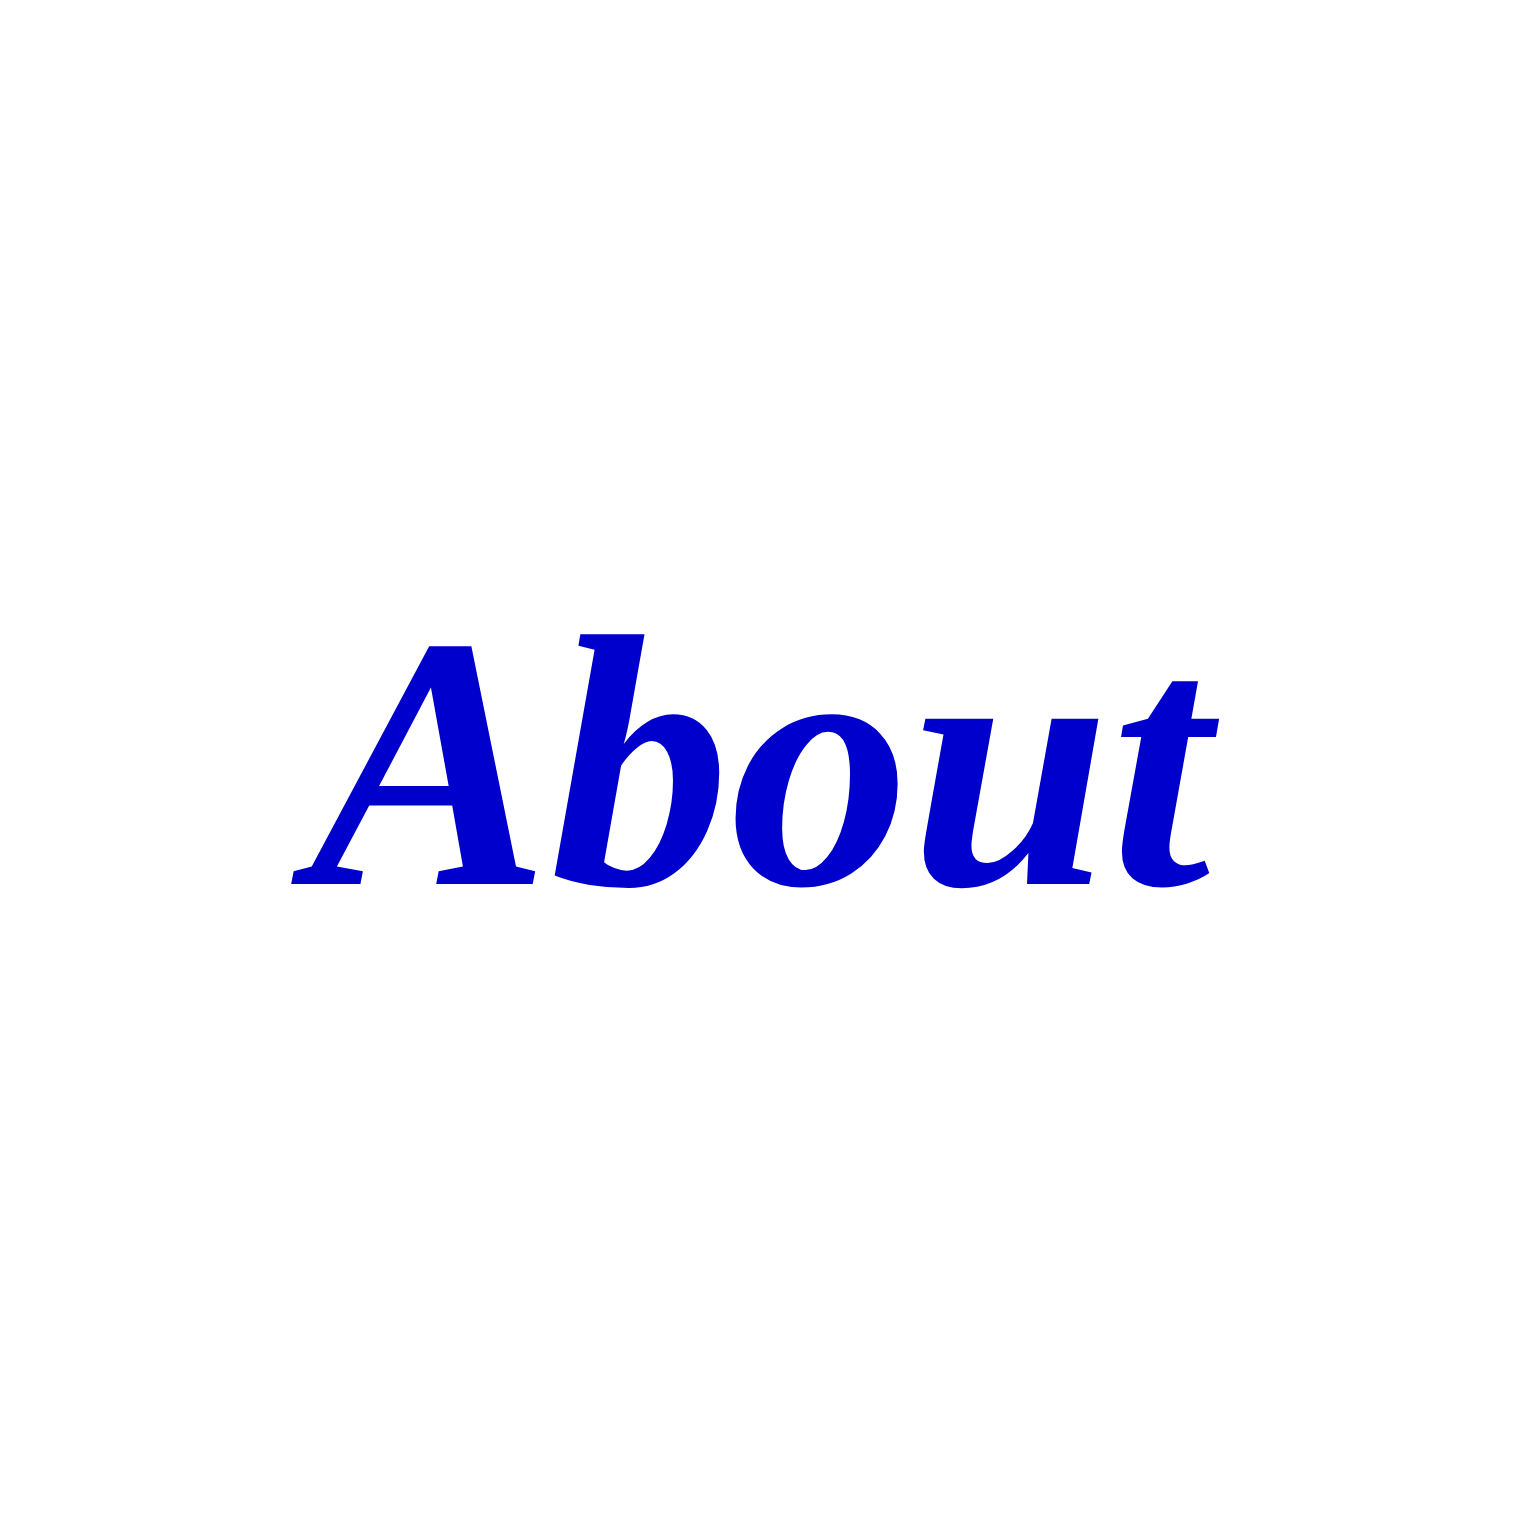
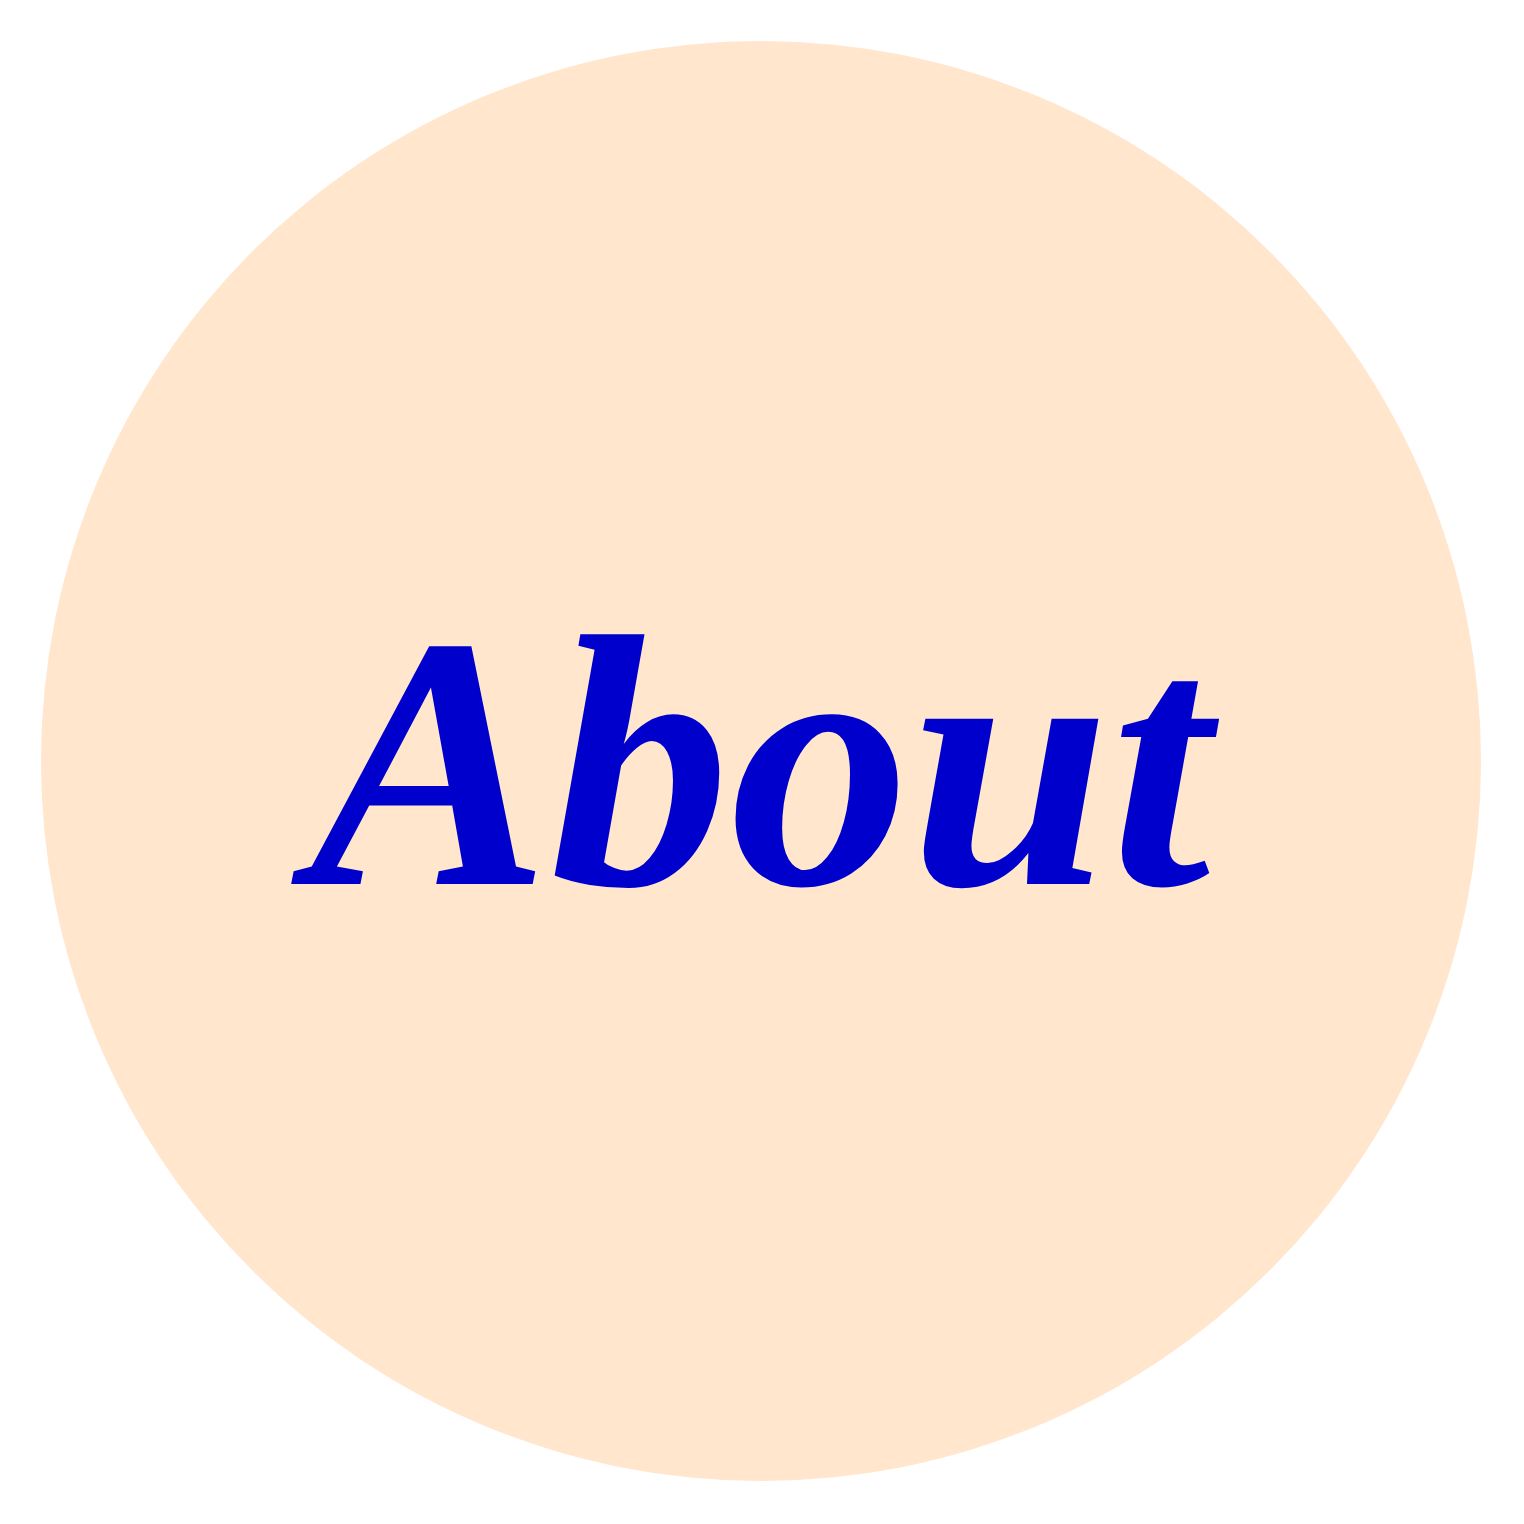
- <mxCell id="2" value="&lt;div align=&quot;center&quot;&gt;&lt;font style=&quot;font-size: 180px&quot; color=&quot;#0000CC&quot;&gt;&lt;b&gt;&lt;font style=&quot;font-size: 180px&quot;&gt;&lt;i&gt;&lt;font style=&quot;font-size: 180px&quot; face=&quot;Garamond&quot;&gt;&lt;font style=&quot;font-size: 180px&quot;&gt;About&lt;/font&gt;&lt;/font&gt;&lt;/i&gt;&lt;/font&gt;&lt;/b&gt;&lt;/font&gt;&lt;/div&gt;" style="ellipse;whiteSpace=wrap;html=1;aspect=fixed;fillColor=#ffffff;strokeColor=none;rotation=0;shadow=0;" vertex="1" parent="1"><mxGeometry x="20" y="20" width="720" height="720" as="geometry" /></mxCell>
+ <mxCell id="2" value="&lt;div align=&quot;center&quot;&gt;&lt;font style=&quot;font-size: 180px&quot; color=&quot;#0000CC&quot;&gt;&lt;b&gt;&lt;font style=&quot;font-size: 180px&quot;&gt;&lt;i&gt;&lt;font style=&quot;font-size: 180px&quot; face=&quot;Garamond&quot;&gt;&lt;font style=&quot;font-size: 180px&quot;&gt;About&lt;/font&gt;&lt;/font&gt;&lt;/i&gt;&lt;/font&gt;&lt;/b&gt;&lt;/font&gt;&lt;/div&gt;" style="ellipse;whiteSpace=wrap;html=1;aspect=fixed;fillColor=#ffe6cc;strokeColor=none;rotation=0;shadow=0;" vertex="1" parent="1"><mxGeometry x="20" y="20" width="720" height="720" as="geometry" /></mxCell>
